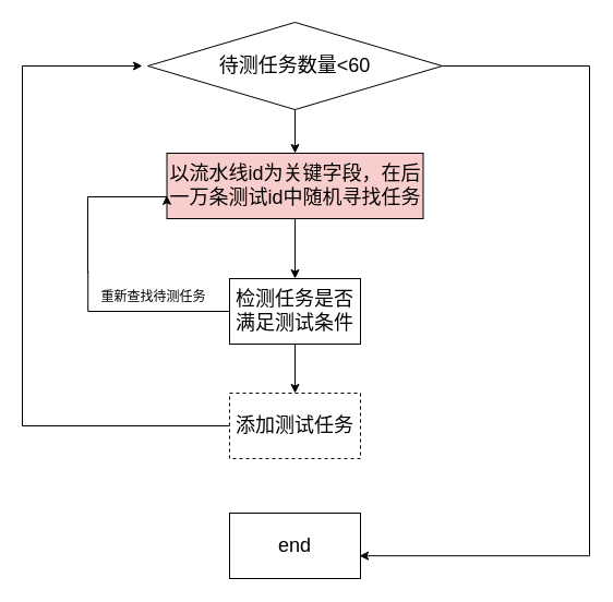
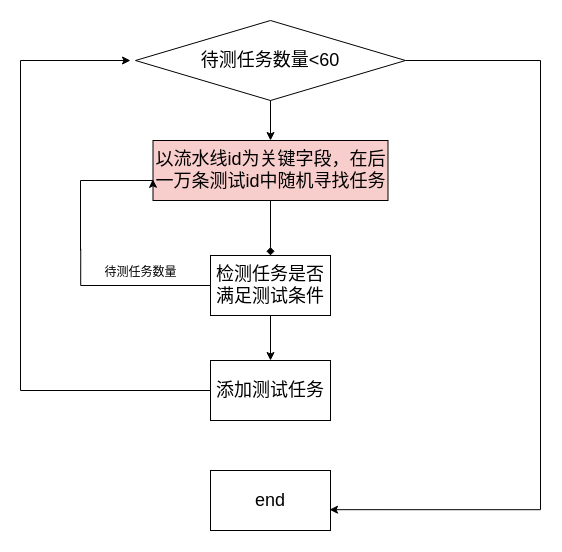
- <mxCell id="5" value="" style="edgeStyle=orthogonalEdgeStyle;rounded=0;orthogonalLoop=1;jettySize=auto;html=1;fontSize=18;" edge="1" parent="1" source="6" target="9"><mxGeometry relative="1" as="geometry" /></mxCell>
+ <mxCell id="5" value="" style="edgeStyle=orthogonalEdgeStyle;rounded=0;orthogonalLoop=1;jettySize=auto;html=1;fontSize=18;endArrow=diamond;" edge="1" parent="1" source="6" target="9"><mxGeometry relative="1" as="geometry" /></mxCell>
- <mxCell id="13" value="&lt;font style=&quot;font-size: 12px;&quot;&gt;重新查找待测任务&lt;/font&gt;" style="text;html=1;align=center;verticalAlign=middle;resizable=0;points=[];autosize=1;strokeColor=none;fillColor=none;fontSize=18;" vertex="1" parent="1"><mxGeometry x="80" y="250" width="120" height="40" as="geometry" /></mxCell>
+ <mxCell id="13" value="&lt;font style=&quot;font-size: 12px;&quot;&gt;待测任务数量&lt;/font&gt;" style="text;html=1;align=center;verticalAlign=middle;resizable=0;points=[];autosize=1;strokeColor=none;fillColor=none;fontSize=18;" vertex="1" parent="1"><mxGeometry x="80" y="250" width="120" height="40" as="geometry" /></mxCell>
- <mxCell id="11" value="添加测试任务" style="whiteSpace=wrap;html=1;fontSize=18;dashed=1;" vertex="1" parent="1"><mxGeometry x="210" y="360" width="120" height="60" as="geometry" /></mxCell>
+ <mxCell id="11" value="添加测试任务" style="whiteSpace=wrap;html=1;fontSize=18;" vertex="1" parent="1"><mxGeometry x="210" y="360" width="120" height="60" as="geometry" /></mxCell>
